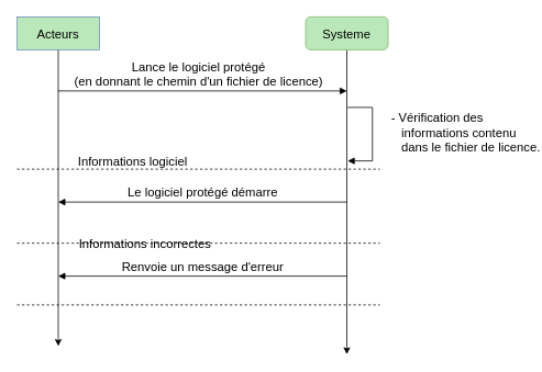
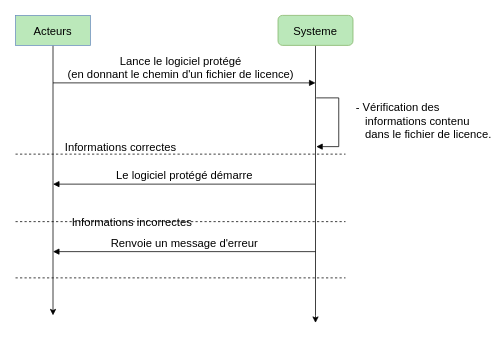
- <mxCell id="11" value="Informations logiciel" style="text;html=1;align=center;verticalAlign=middle;resizable=0;points=[];autosize=1;strokeColor=none;fillColor=none;fontSize=15;rounded=0;" vertex="1" parent="9"><mxGeometry x="65" width="150" height="20" as="geometry" /></mxCell>
+ <mxCell id="11" value="Informations correctes" style="text;html=1;align=center;verticalAlign=middle;resizable=0;points=[];autosize=1;strokeColor=none;fillColor=none;fontSize=15;rounded=0;" vertex="1" parent="9"><mxGeometry x="65" width="150" height="20" as="geometry" /></mxCell>
